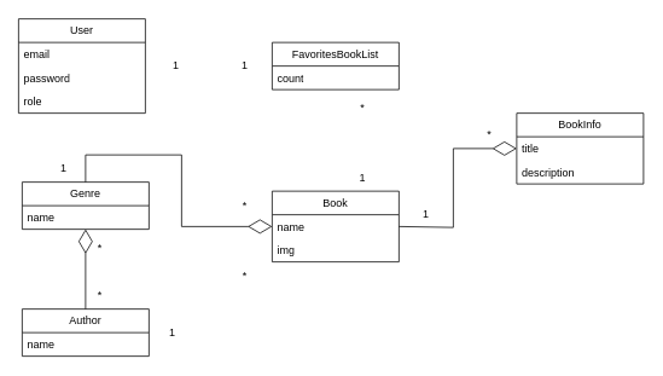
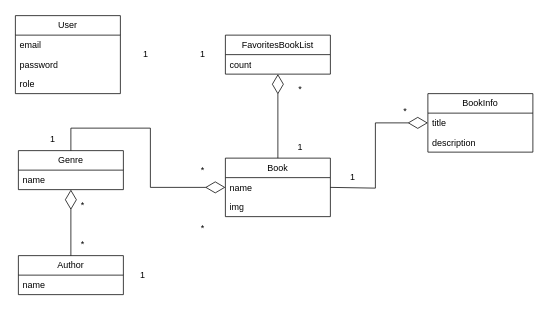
+ <mxCell id="28" value="" style="endArrow=diamondThin;endFill=0;endSize=24;html=1;rounded=0;exitX=0.5;exitY=0;exitDx=0;exitDy=0;entryX=0.5;entryY=1;entryDx=0;entryDy=0;entryPerimeter=0;" edge="1" parent="1" source="10" target="7"><mxGeometry width="160" relative="1" as="geometry"><mxPoint x="110" y="320" as="sourcePoint" /><mxPoint x="370" y="100" as="targetPoint" /></mxGeometry></mxCell>
